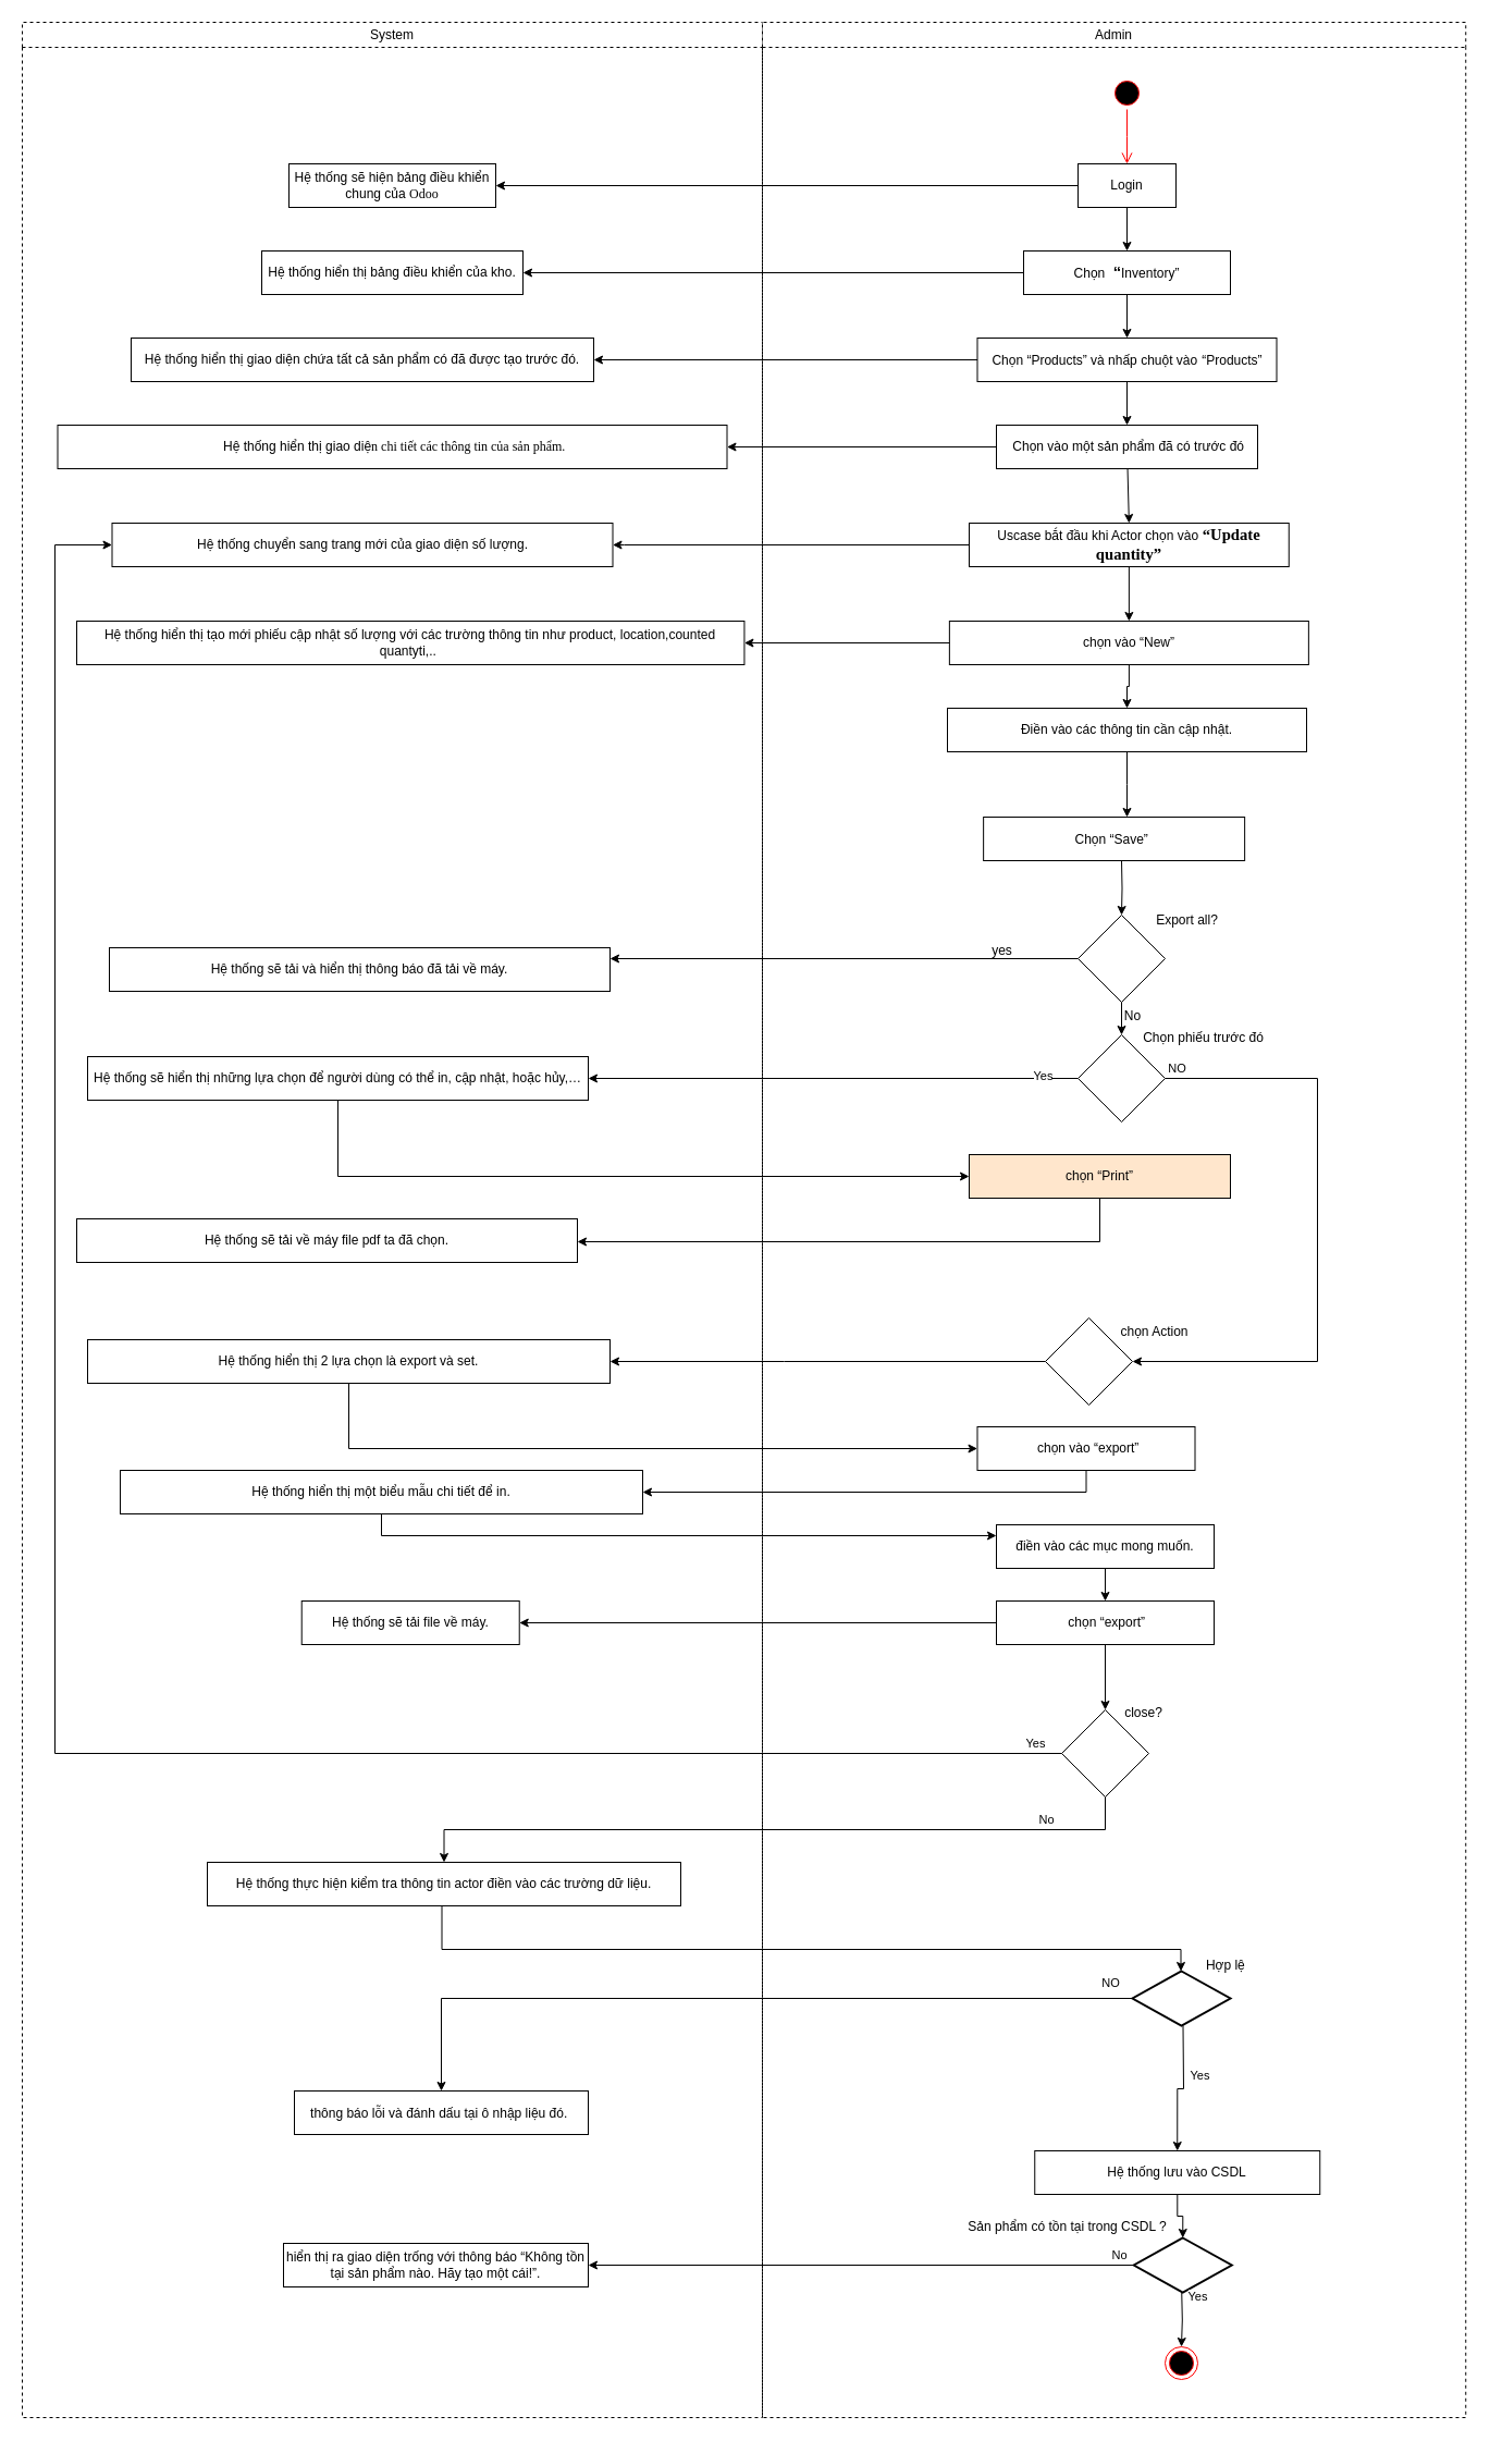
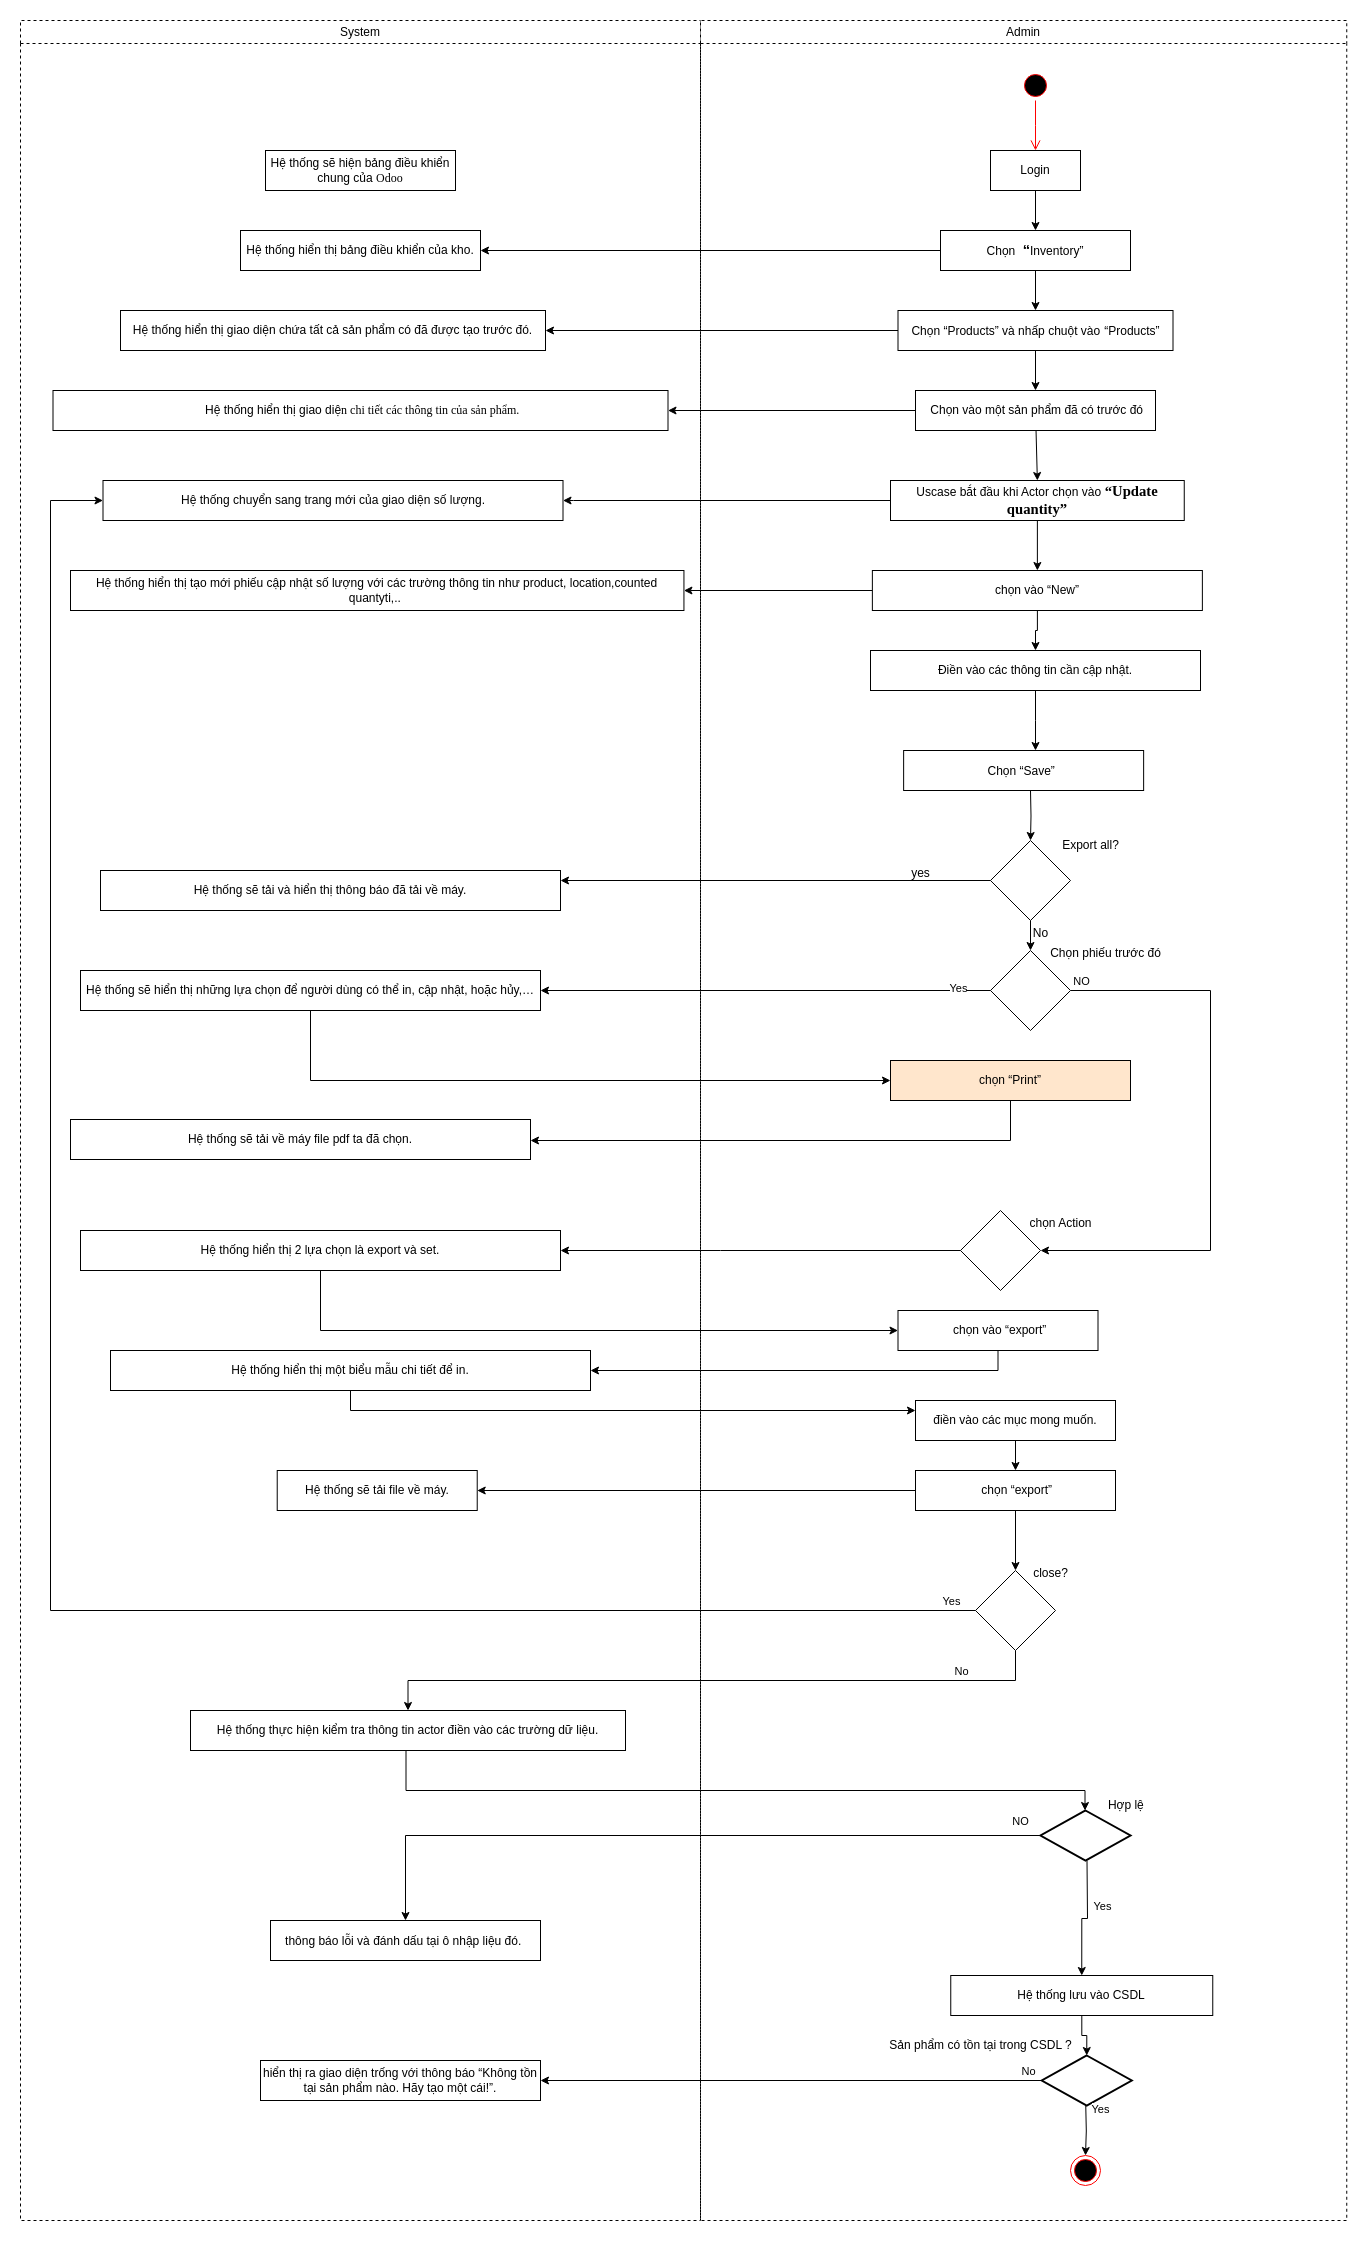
- <mxCell id="66" style="edgeStyle=orthogonalEdgeStyle;rounded=0;orthogonalLoop=1;jettySize=auto;html=1;entryX=1;entryY=0.5;entryDx=0;entryDy=0;" edge="1" parent="1" source="24" target="3"><mxGeometry relative="1" as="geometry" /></mxCell>
